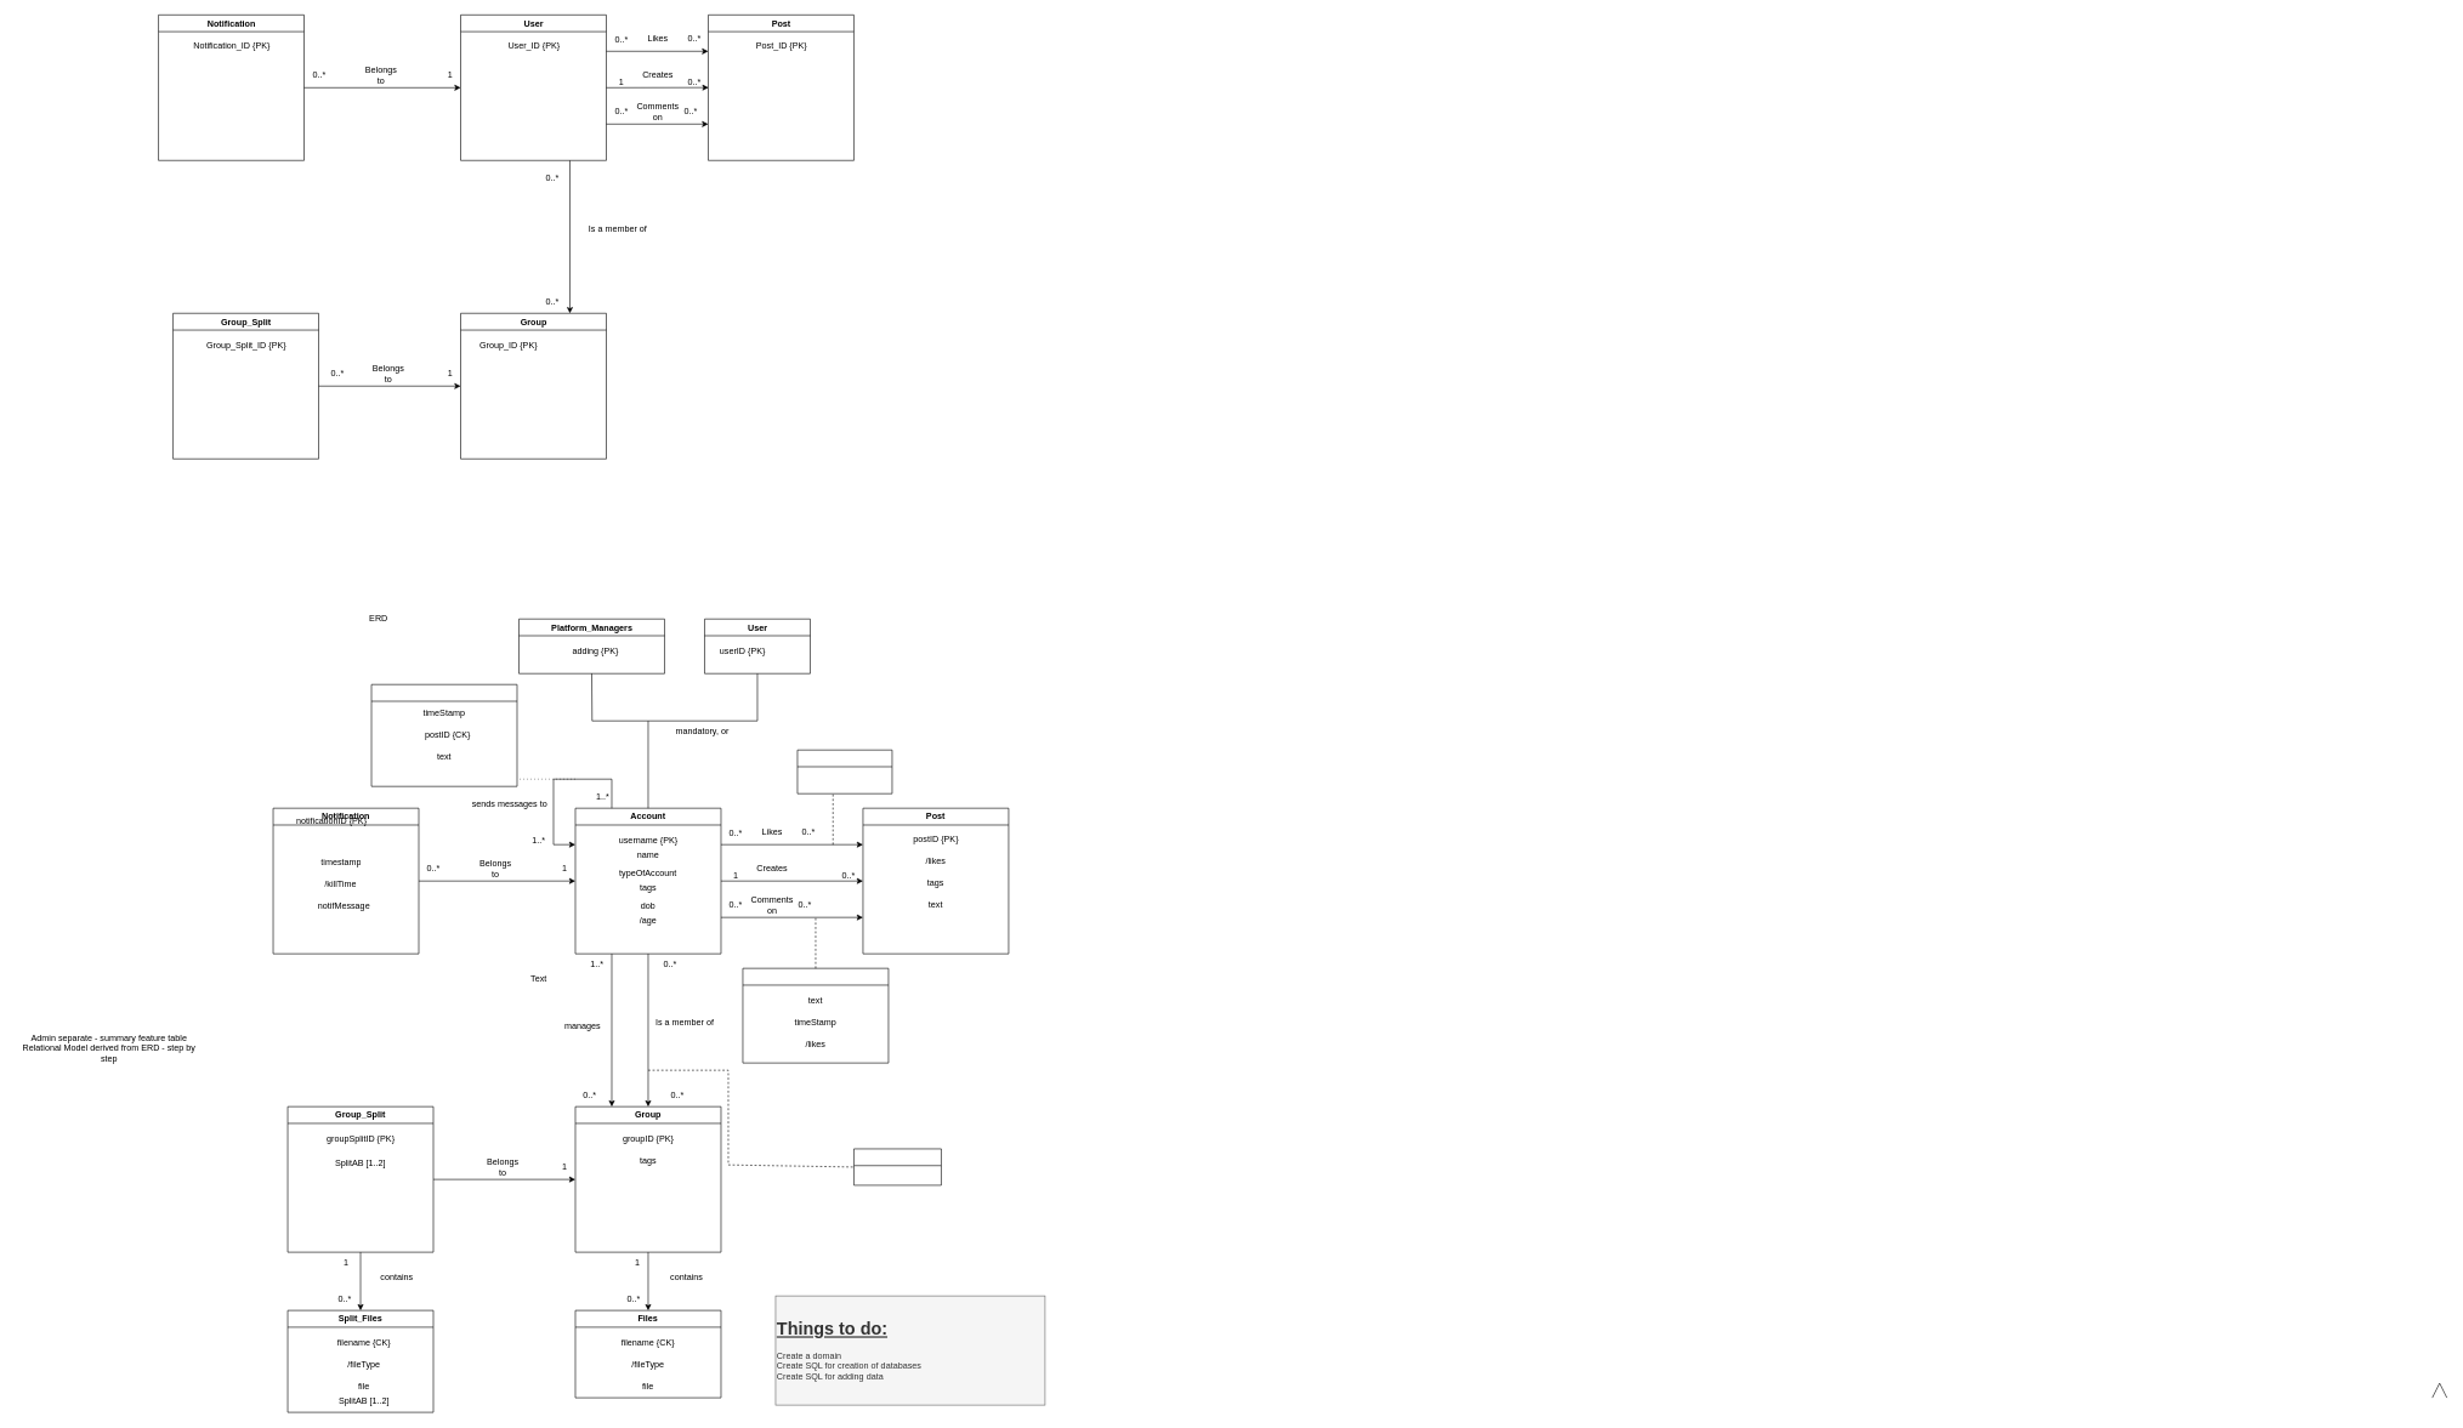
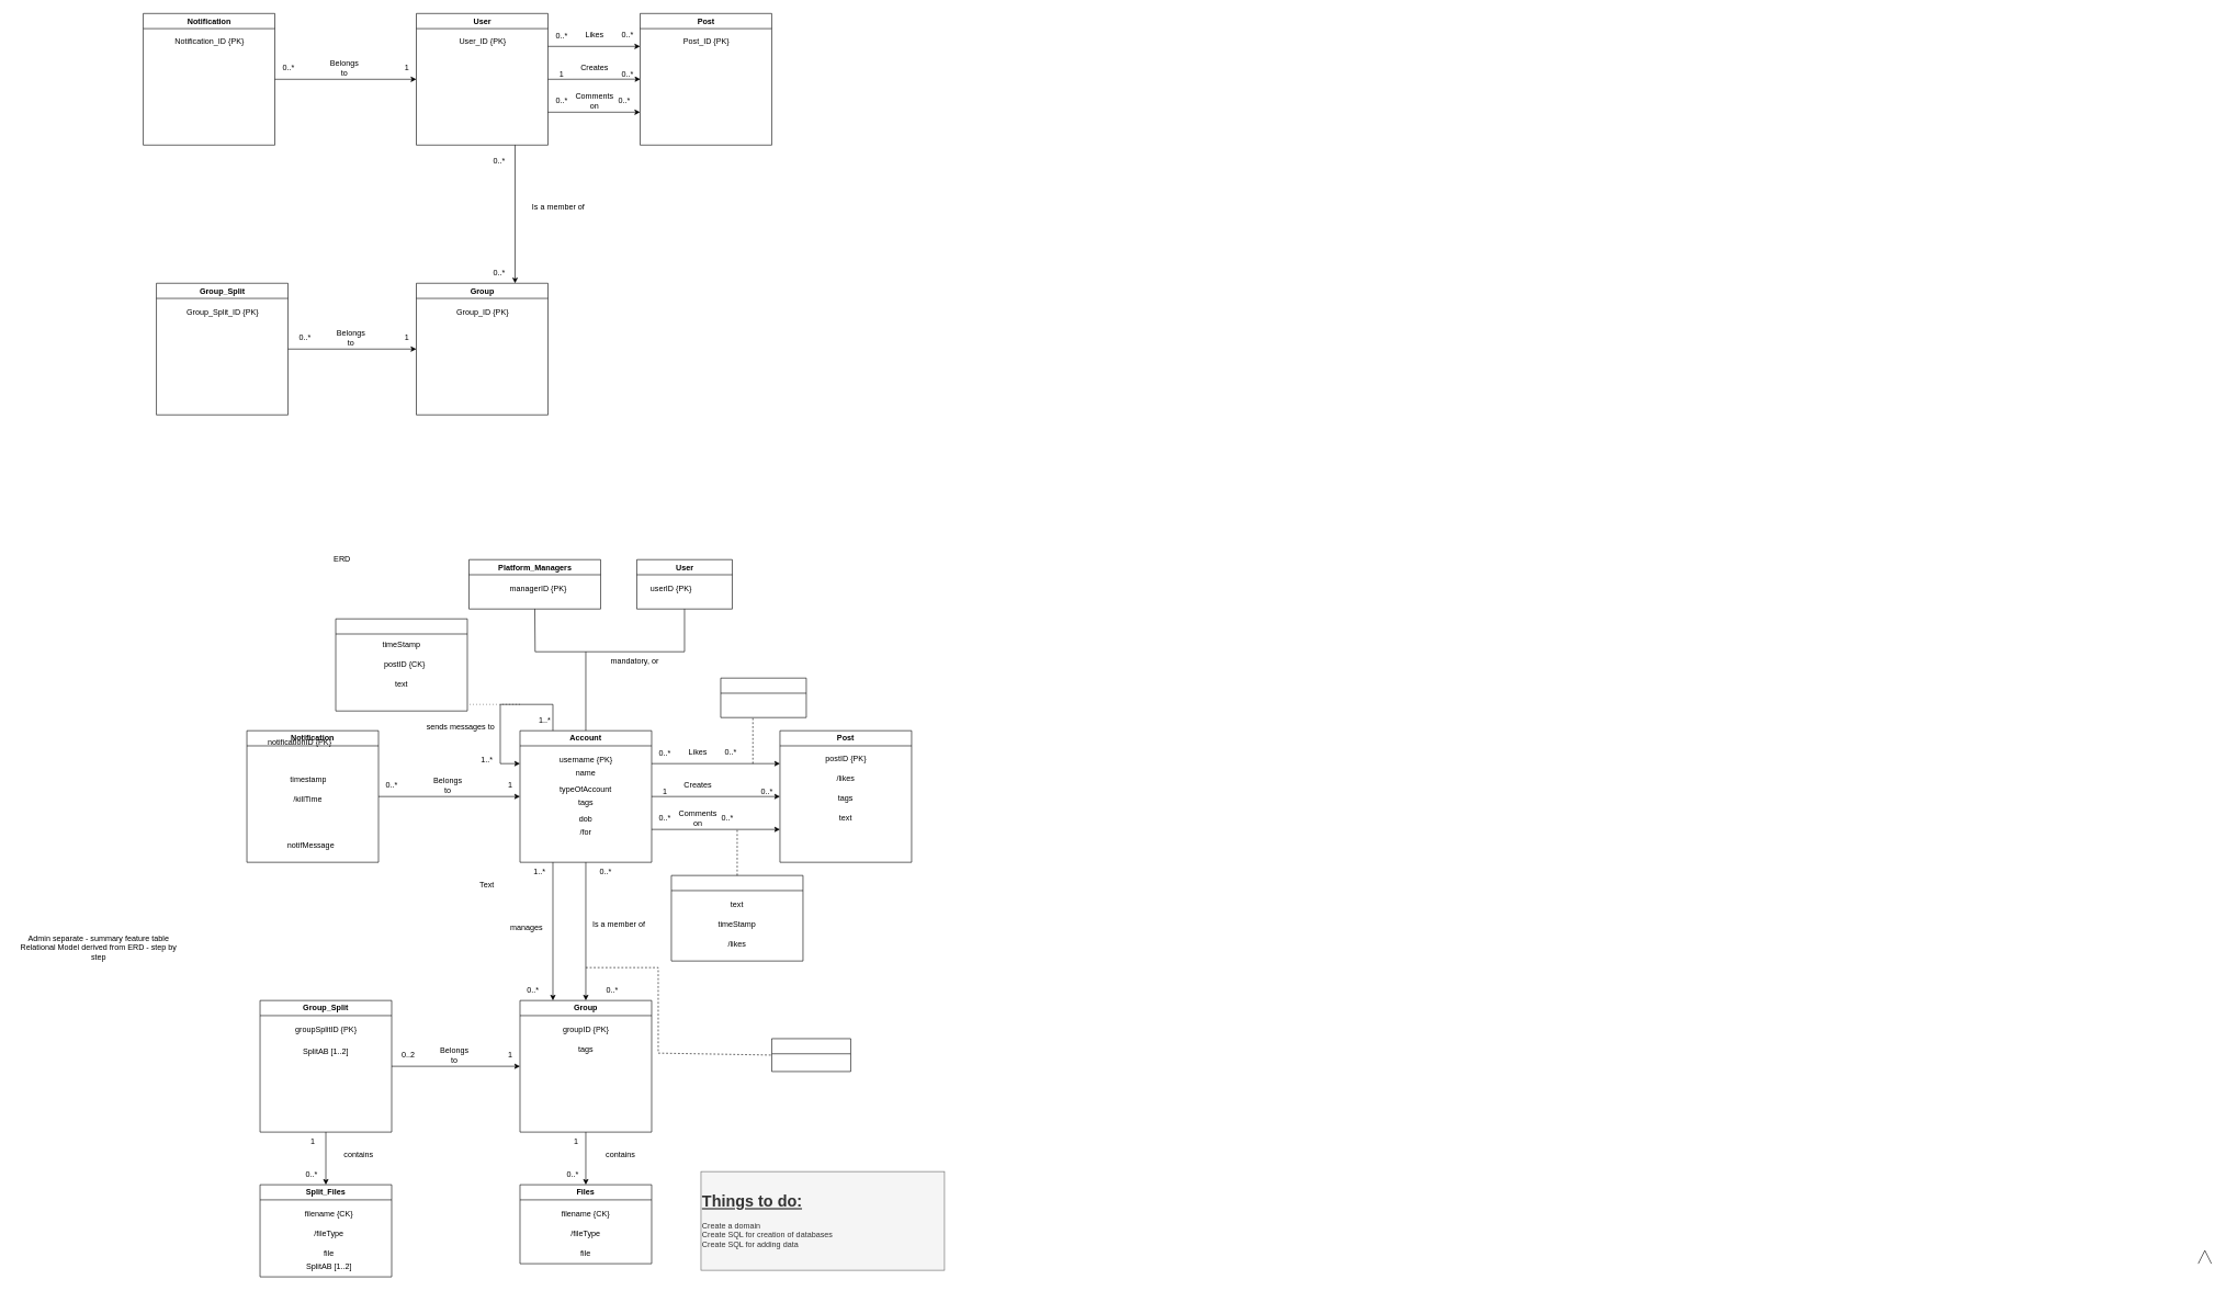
- <mxCell id="32" value="Group_ID {PK}" style="text;html=1;align=center;verticalAlign=middle;resizable=0;points=[];autosize=1;strokeColor=none;fillColor=none;" parent="31" vertex="1"><mxGeometry x="15" y="30" width="100" height="30" as="geometry" /></mxCell>
+ <mxCell id="32" value="Group_ID {PK}" style="text;html=1;align=center;verticalAlign=middle;resizable=0;points=[];autosize=1;strokeColor=none;fillColor=none;" parent="31" vertex="1"><mxGeometry x="50" y="30" width="100" height="30" as="geometry" /></mxCell>
- <mxCell id="110" value="adding {PK}" style="text;html=1;strokeColor=none;fillColor=none;align=center;verticalAlign=middle;whiteSpace=wrap;rounded=0;" parent="109" vertex="1"><mxGeometry x="60" y="30" width="90" height="30" as="geometry" /></mxCell>
+ <mxCell id="110" value="managerID {PK}" style="text;html=1;strokeColor=none;fillColor=none;align=center;verticalAlign=middle;whiteSpace=wrap;rounded=0;" parent="109" vertex="1"><mxGeometry x="60" y="30" width="90" height="30" as="geometry" /></mxCell>
- <mxCell id="50" value="notifMessage" style="text;html=1;strokeColor=none;fillColor=none;align=center;verticalAlign=middle;whiteSpace=wrap;rounded=0;" parent="46" vertex="1"><mxGeometry x="50" y="120" width="95" height="30" as="geometry" /></mxCell>
+ <mxCell id="50" value="notifMessage" style="text;html=1;strokeColor=none;fillColor=none;align=center;verticalAlign=middle;whiteSpace=wrap;rounded=0;" parent="46" vertex="1"><mxGeometry x="50" y="160" width="95" height="30" as="geometry" /></mxCell>
- <mxCell id="40" value="/age" style="text;strokeColor=none;fillColor=none;align=center;verticalAlign=middle;spacingLeft=4;spacingRight=4;overflow=hidden;points=[[0,0.5],[1,0.5]];portConstraint=eastwest;rotatable=0;whiteSpace=wrap;html=1;" parent="35" vertex="1"><mxGeometry x="60" y="140" width="80" height="30" as="geometry" /></mxCell>
+ <mxCell id="40" value="/for" style="text;strokeColor=none;fillColor=none;align=center;verticalAlign=middle;spacingLeft=4;spacingRight=4;overflow=hidden;points=[[0,0.5],[1,0.5]];portConstraint=eastwest;rotatable=0;whiteSpace=wrap;html=1;" parent="35" vertex="1"><mxGeometry x="60" y="140" width="80" height="30" as="geometry" /></mxCell>
+ <mxCell id="73" value="0..2" style="text;html=1;align=center;verticalAlign=middle;resizable=0;points=[];autosize=1;strokeColor=none;fillColor=none;" parent="1" vertex="1"><mxGeometry x="599" y="1588" width="40" height="30" as="geometry" /></mxCell>
